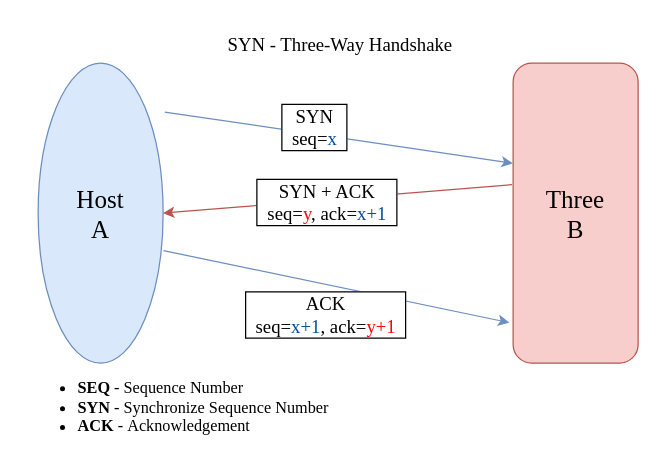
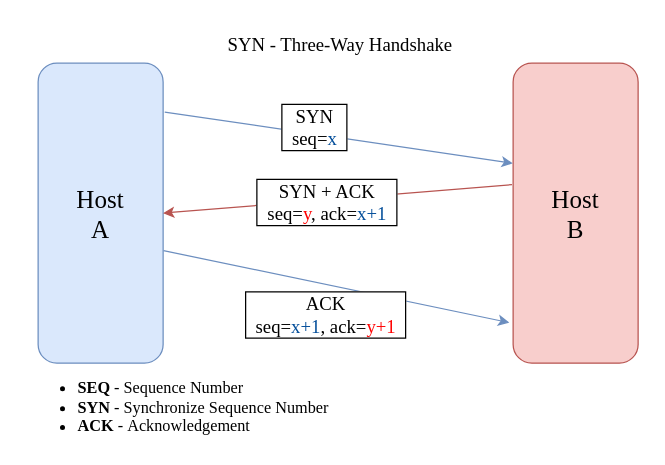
- <mxCell id="2" value="Host&lt;div&gt;A&lt;/div&gt;" style="ellipse;whiteSpace=wrap;html=1;fillColor=#dae8fc;strokeColor=#6c8ebf;fontFamily=Computer Modern;fontSize=20;" vertex="1" parent="1"><mxGeometry x="30" y="50" width="100" height="240" as="geometry" /></mxCell>
+ <mxCell id="2" value="Host&lt;div&gt;A&lt;/div&gt;" style="rounded=1;whiteSpace=wrap;html=1;fillColor=#dae8fc;strokeColor=#6c8ebf;fontFamily=Computer Modern;fontSize=20;" vertex="1" parent="1"><mxGeometry x="30" y="50" width="100" height="240" as="geometry" /></mxCell>
- <mxCell id="3" value="&lt;div&gt;Three&lt;/div&gt;&lt;div&gt;B&lt;/div&gt;" style="rounded=1;whiteSpace=wrap;html=1;fillColor=#f8cecc;strokeColor=#b85450;fontFamily=Computer Modern;fontSize=20;" vertex="1" parent="1"><mxGeometry x="410" y="50" width="100" height="240" as="geometry" /></mxCell>
+ <mxCell id="3" value="&lt;div&gt;Host&lt;/div&gt;&lt;div&gt;B&lt;/div&gt;" style="rounded=1;whiteSpace=wrap;html=1;fillColor=#f8cecc;strokeColor=#b85450;fontFamily=Computer Modern;fontSize=20;" vertex="1" parent="1"><mxGeometry x="410" y="50" width="100" height="240" as="geometry" /></mxCell>
